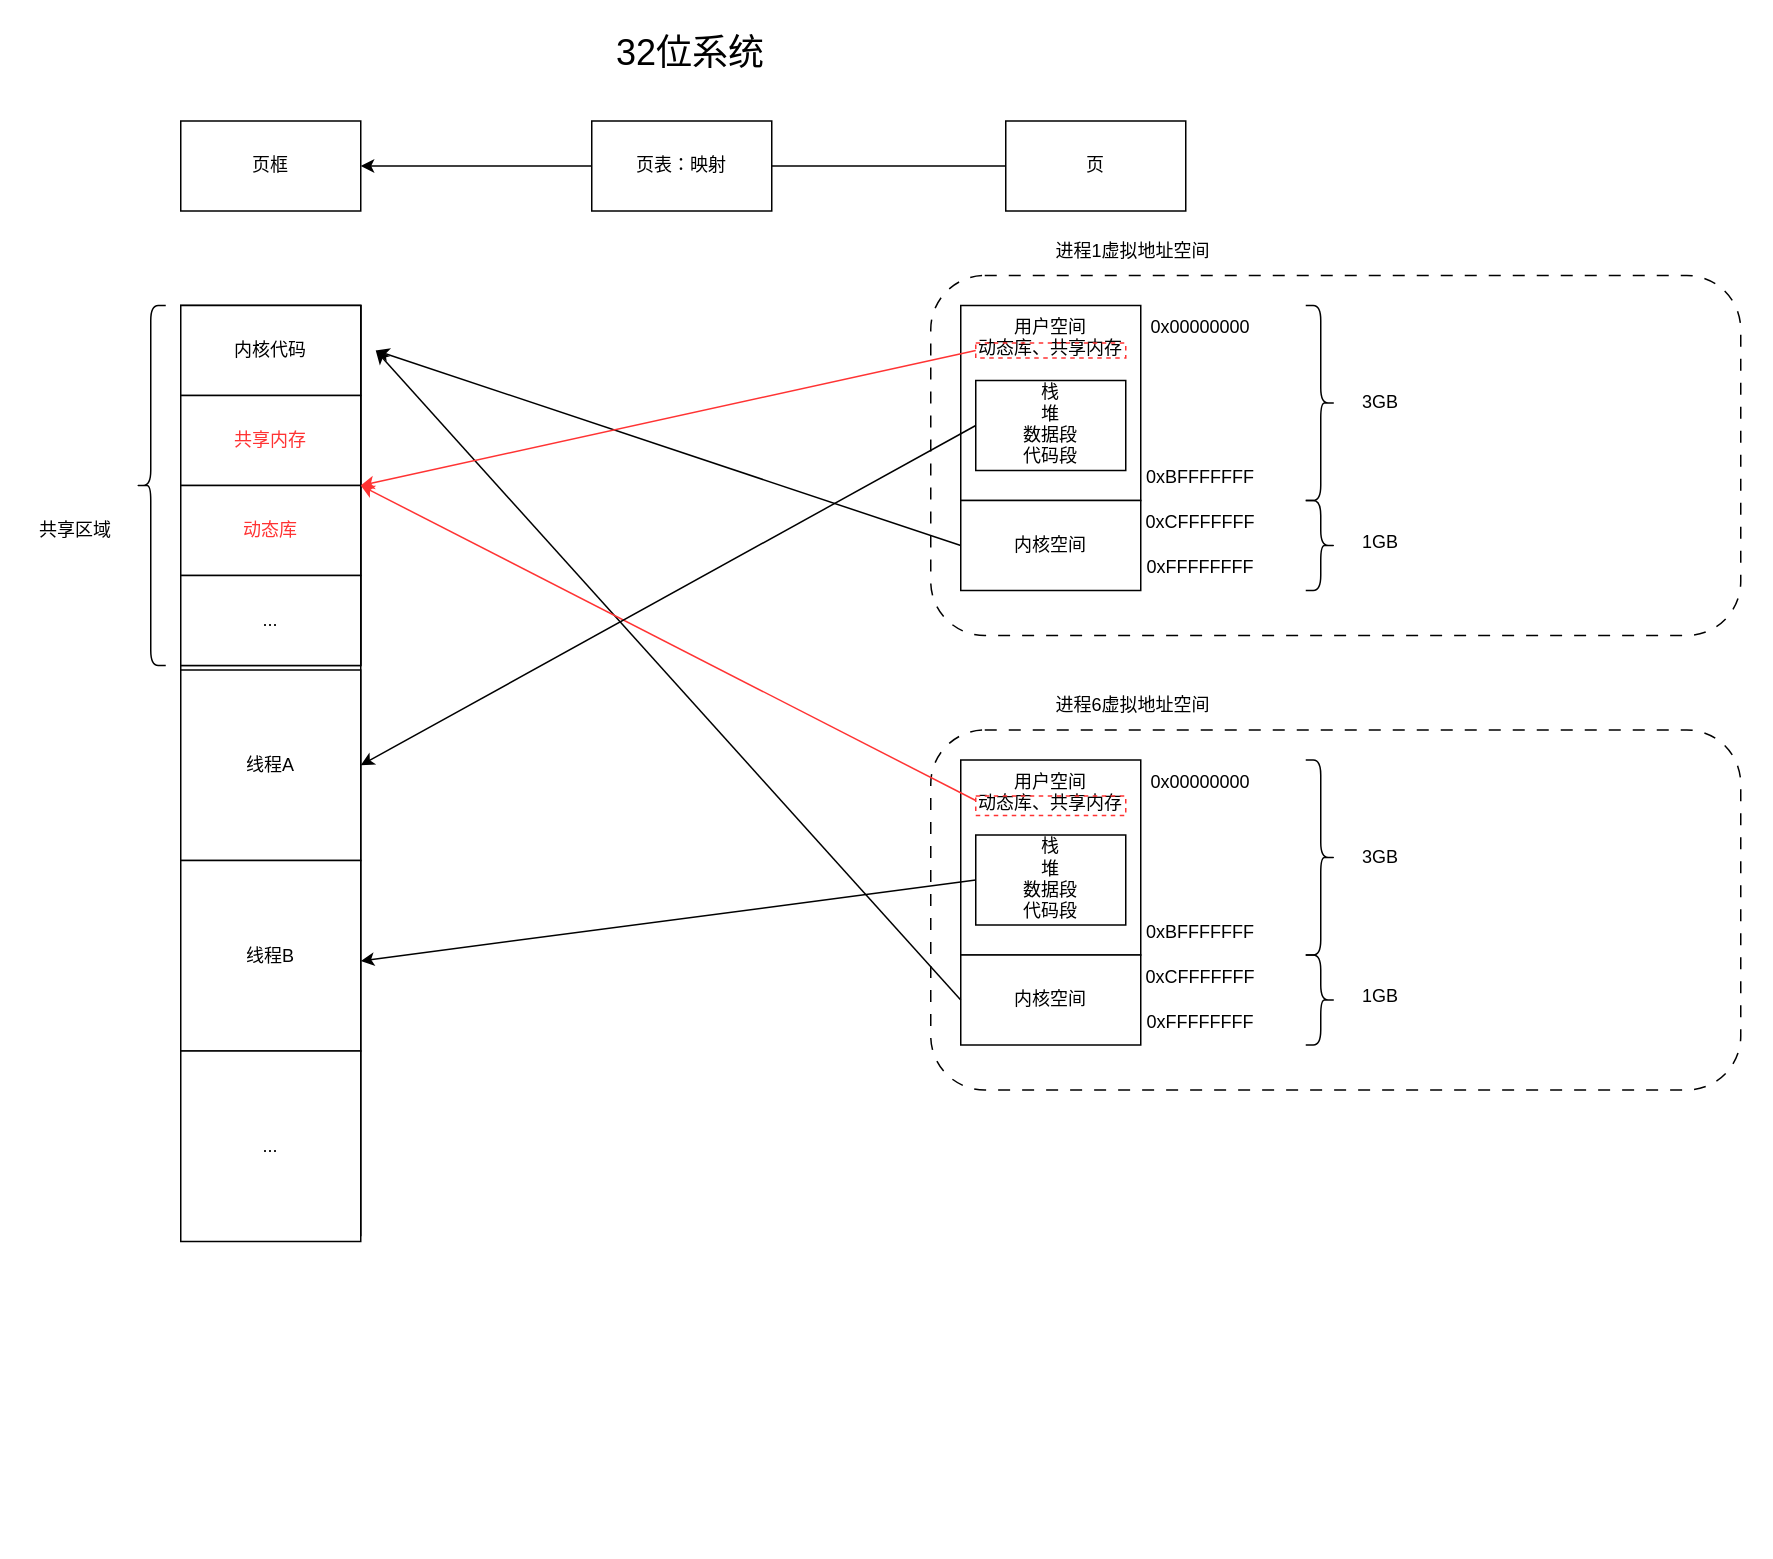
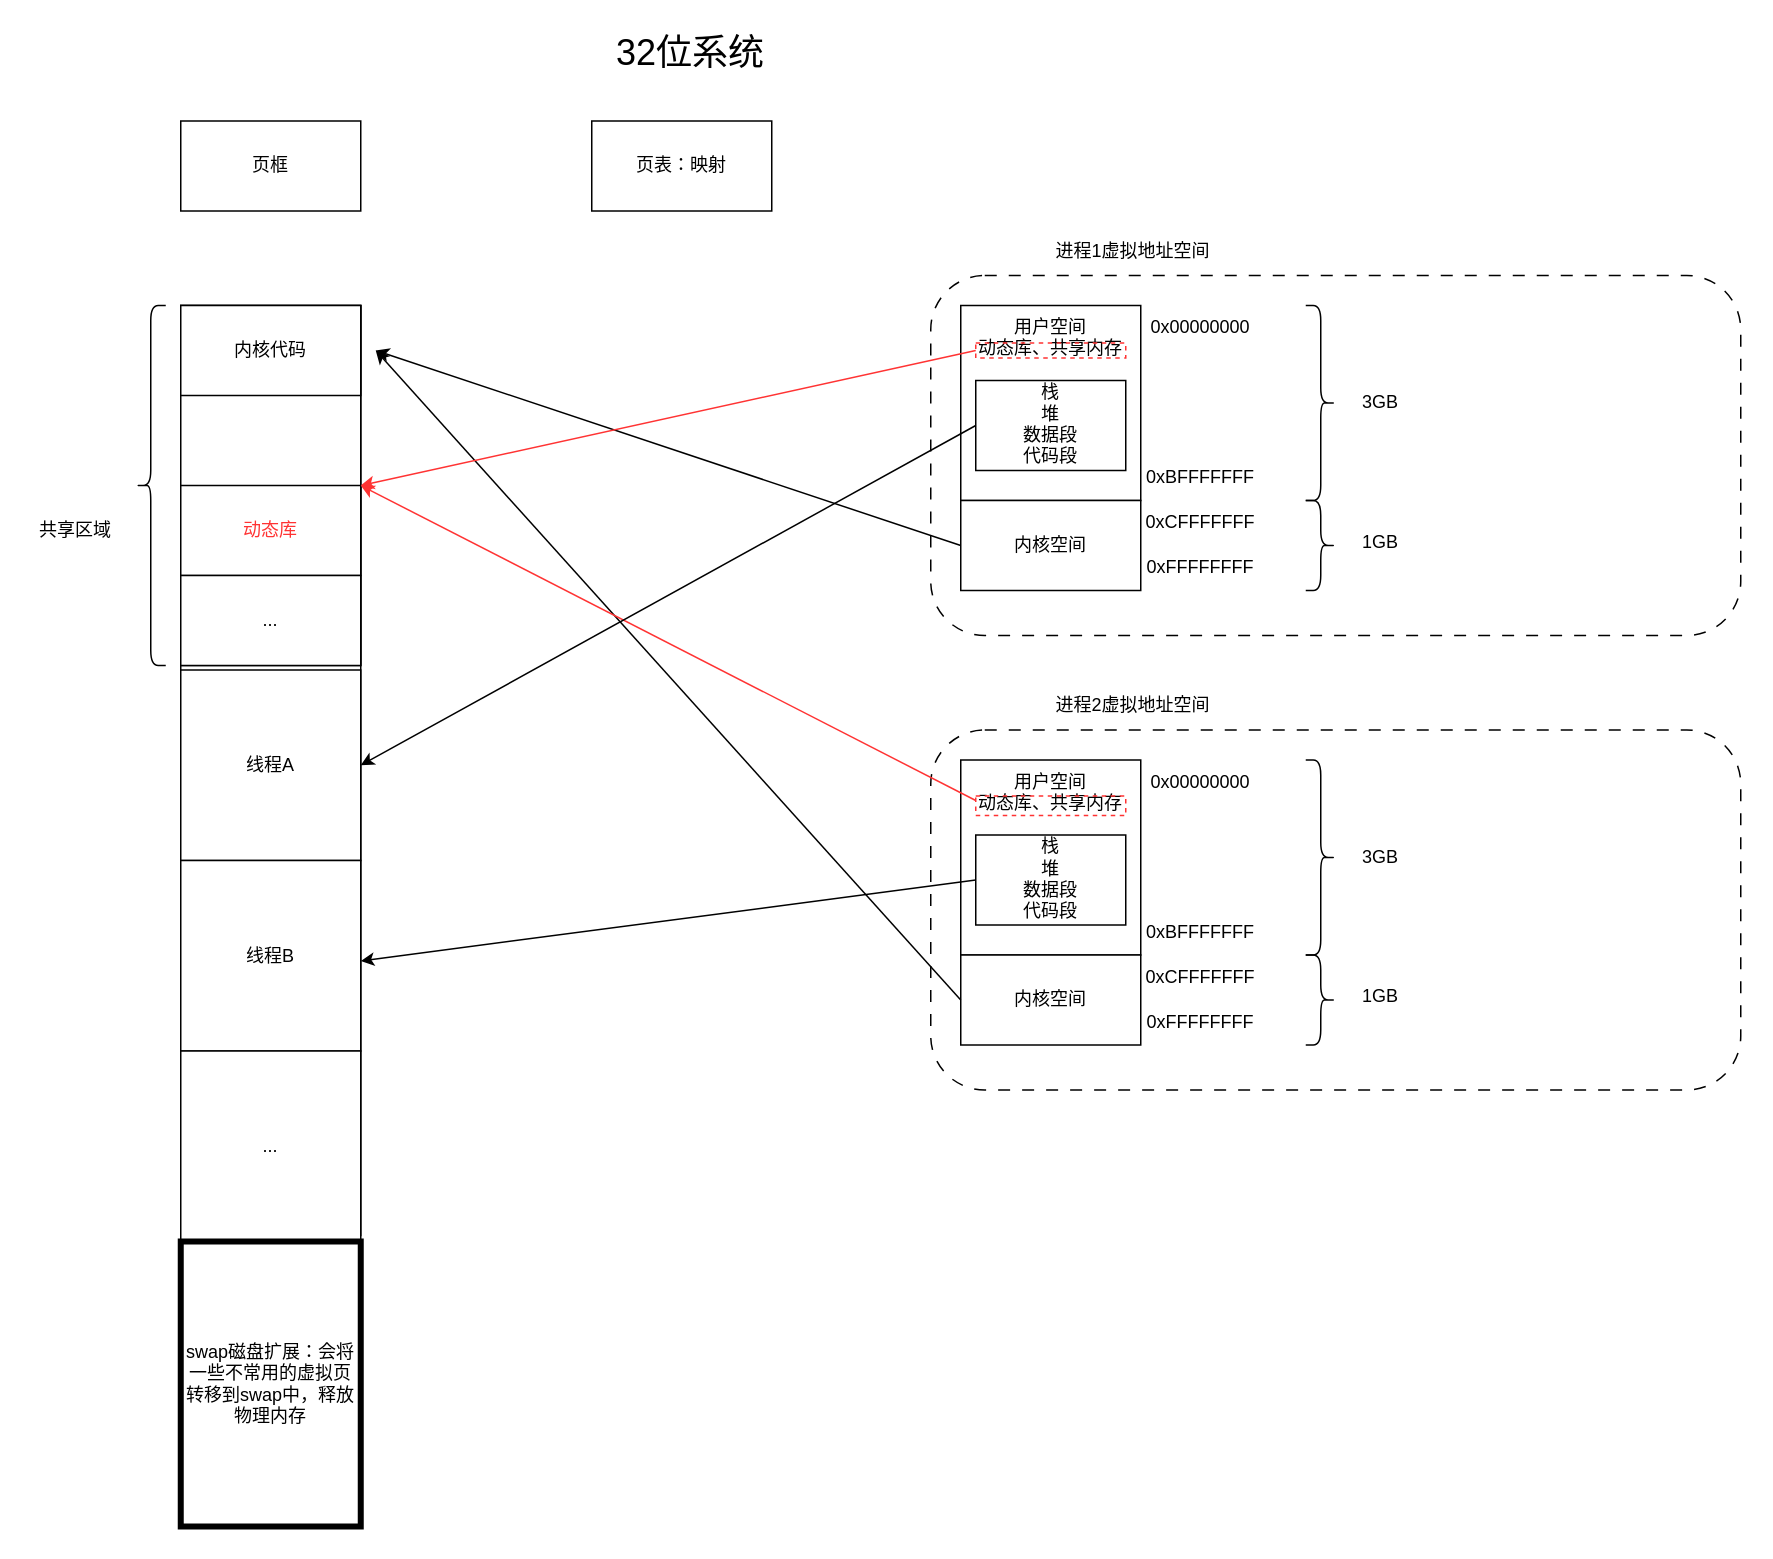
- <mxCell id="51" style="edgeStyle=orthogonalEdgeStyle;rounded=0;orthogonalLoop=1;jettySize=auto;html=1;entryX=1;entryY=0.5;entryDx=0;entryDy=0;" edge="1" parent="1" source="52" target="53"><mxGeometry relative="1" as="geometry" /></mxCell>
- <mxCell id="52" value="页" style="rounded=0;whiteSpace=wrap;html=1;" vertex="1" parent="1"><mxGeometry x="670" y="80" width="120" height="60" as="geometry" /></mxCell>
- <mxCell id="34" value="共享内存" style="rounded=0;whiteSpace=wrap;html=1;fontColor=#FF3333;" vertex="1" parent="1"><mxGeometry x="120" y="263" width="120" height="60" as="geometry" /></mxCell>
- <mxCell id="19" value="进程6虚拟地址空间" style="text;html=1;align=center;verticalAlign=middle;whiteSpace=wrap;rounded=0;" vertex="1" parent="1"><mxGeometry x="699" y="453" width="112" height="33" as="geometry" /></mxCell>
+ <mxCell id="19" value="进程2虚拟地址空间" style="text;html=1;align=center;verticalAlign=middle;whiteSpace=wrap;rounded=0;" vertex="1" parent="1"><mxGeometry x="699" y="453" width="112" height="33" as="geometry" /></mxCell>
+ <mxCell id="50" value="swap磁盘扩展：会将一些不常用的虚拟页转移到swap中，释放物理内存" style="rounded=0;whiteSpace=wrap;html=1;strokeWidth=4;" vertex="1" parent="1"><mxGeometry x="120" y="827" width="120" height="190" as="geometry" /></mxCell>
